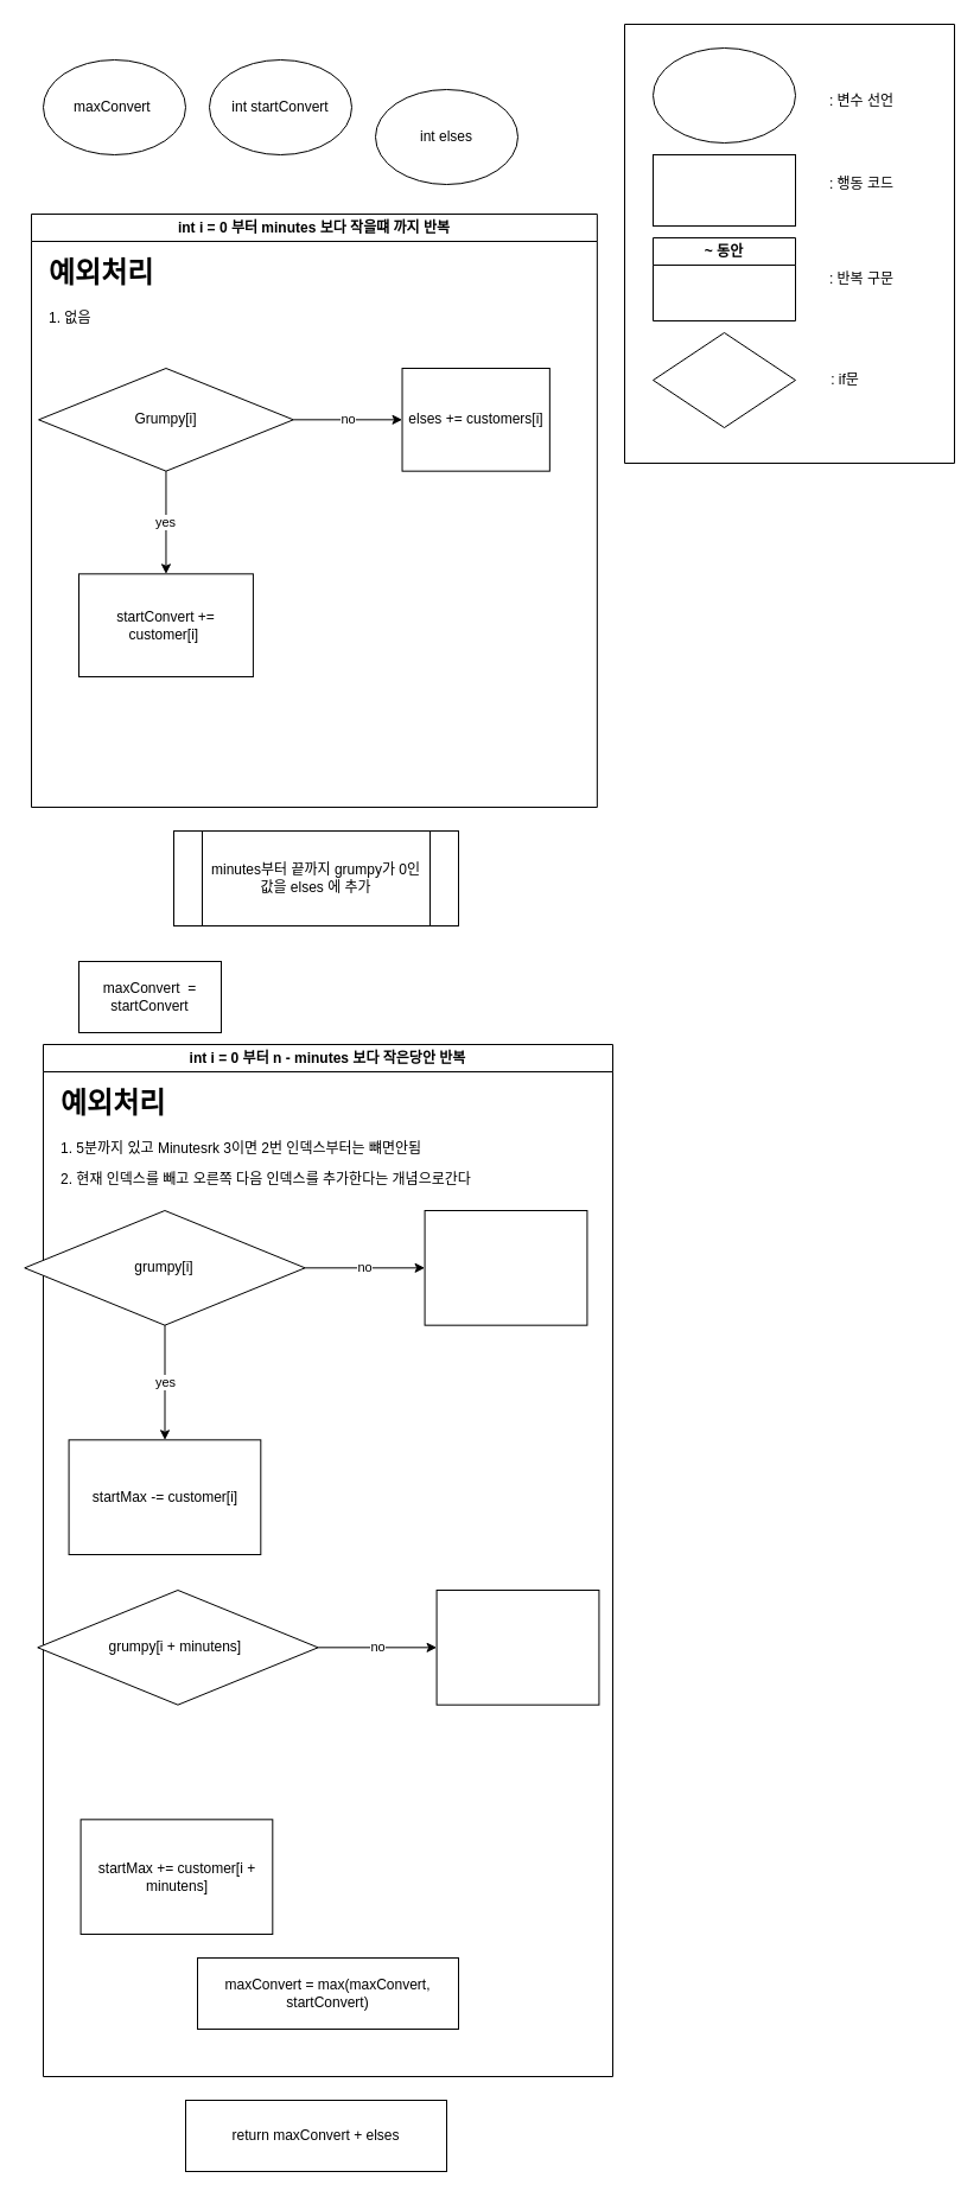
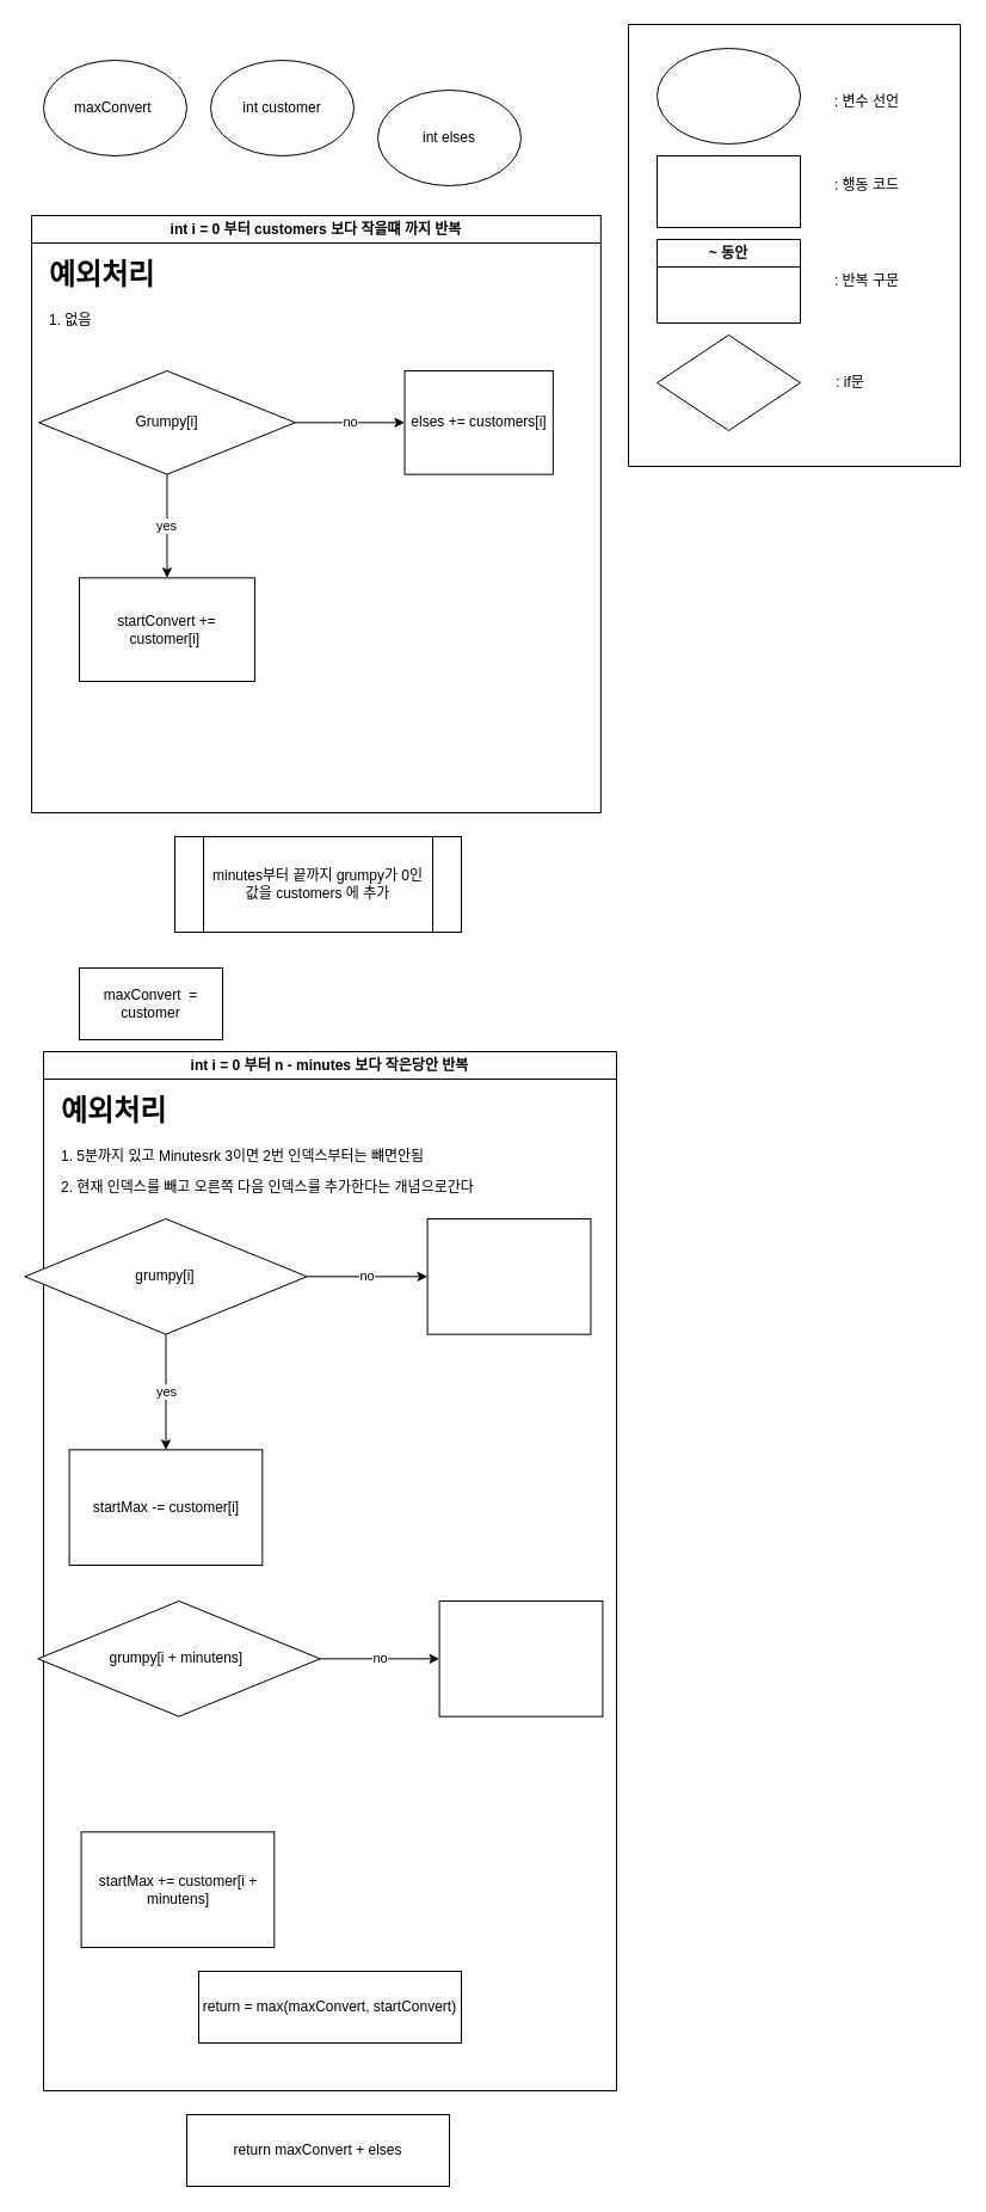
- <mxCell id="20" value="int startConvert" style="ellipse;whiteSpace=wrap;html=1;" vertex="1" parent="1"><mxGeometry x="176" y="50" width="120" height="80" as="geometry" /></mxCell>
+ <mxCell id="20" value="int customer" style="ellipse;whiteSpace=wrap;html=1;" vertex="1" parent="1"><mxGeometry x="176" y="50" width="120" height="80" as="geometry" /></mxCell>
- <mxCell id="11" value="int i = 0 부터 minutes 보다 작을떄 까지 반복" style="swimlane;whiteSpace=wrap;html=1;startSize=23;" vertex="1" parent="1"><mxGeometry x="26" y="180" width="476.85" height="500" as="geometry" /></mxCell>
+ <mxCell id="11" value="int i = 0 부터 customers 보다 작을떄 까지 반복" style="swimlane;whiteSpace=wrap;html=1;startSize=23;" vertex="1" parent="1"><mxGeometry x="26" y="180" width="476.85" height="500" as="geometry" /></mxCell>
- <mxCell id="37" value="minutes부터 끝까지 grumpy가 0인 값을 elses 에 추가" style="shape=process;whiteSpace=wrap;html=1;backgroundOutline=1;" vertex="1" parent="1"><mxGeometry x="146" y="700" width="240" height="80" as="geometry" /></mxCell>
+ <mxCell id="37" value="minutes부터 끝까지 grumpy가 0인 값을 customers 에 추가" style="shape=process;whiteSpace=wrap;html=1;backgroundOutline=1;" vertex="1" parent="1"><mxGeometry x="146" y="700" width="240" height="80" as="geometry" /></mxCell>
- <mxCell id="36" value="maxConvert&amp;nbsp; = startConvert" style="rounded=0;whiteSpace=wrap;html=1;" vertex="1" parent="1"><mxGeometry x="66" y="810" width="120" height="60" as="geometry" /></mxCell>
+ <mxCell id="36" value="maxConvert&amp;nbsp; = customer" style="rounded=0;whiteSpace=wrap;html=1;" vertex="1" parent="1"><mxGeometry x="66" y="810" width="120" height="60" as="geometry" /></mxCell>
- <mxCell id="34" value="maxConvert = max(maxConvert, startConvert)" style="rounded=0;whiteSpace=wrap;html=1;" vertex="1" parent="21"><mxGeometry x="130" y="770" width="220" height="60" as="geometry" /></mxCell>
+ <mxCell id="34" value="return = max(maxConvert, startConvert)" style="rounded=0;whiteSpace=wrap;html=1;" vertex="1" parent="21"><mxGeometry x="130" y="770" width="220" height="60" as="geometry" /></mxCell>
